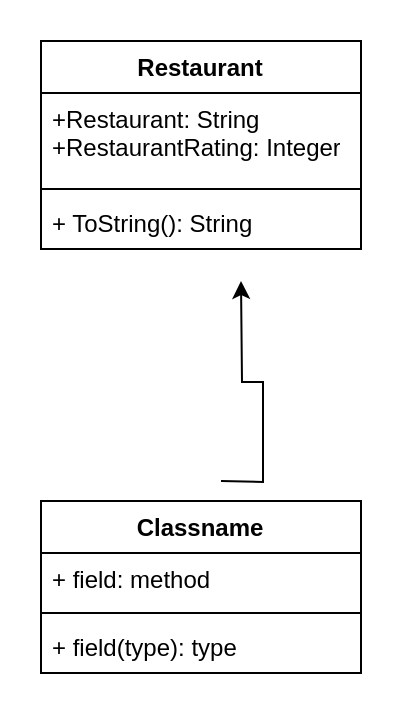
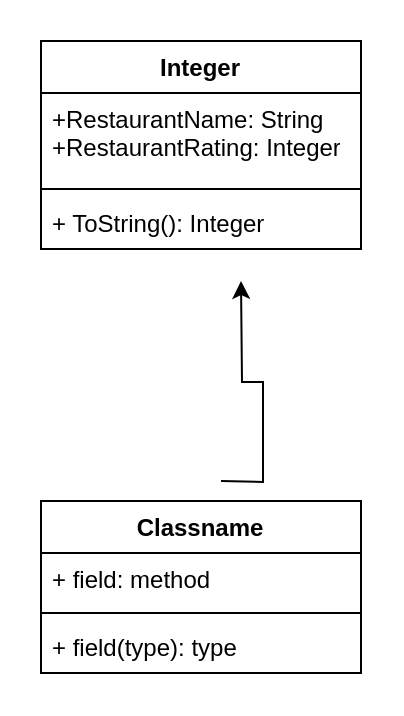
- <mxCell id="3" value="Restaurant" style="swimlane;fontStyle=1;align=center;verticalAlign=top;childLayout=stackLayout;horizontal=1;startSize=26;horizontalStack=0;resizeParent=1;resizeParentMax=0;resizeLast=0;collapsible=1;marginBottom=0;whiteSpace=wrap;html=1;" vertex="1" parent="1"><mxGeometry x="20" y="20" width="160" height="104" as="geometry" /></mxCell>
+ <mxCell id="3" value="Integer" style="swimlane;fontStyle=1;align=center;verticalAlign=top;childLayout=stackLayout;horizontal=1;startSize=26;horizontalStack=0;resizeParent=1;resizeParentMax=0;resizeLast=0;collapsible=1;marginBottom=0;whiteSpace=wrap;html=1;" vertex="1" parent="1"><mxGeometry x="20" y="20" width="160" height="104" as="geometry" /></mxCell>
- <mxCell id="4" value="+Restaurant: String&lt;br&gt;+RestaurantRating: Integer" style="text;strokeColor=none;fillColor=none;align=left;verticalAlign=top;spacingLeft=4;spacingRight=4;overflow=hidden;rotatable=0;points=[[0,0.5],[1,0.5]];portConstraint=eastwest;whiteSpace=wrap;html=1;" vertex="1" parent="3"><mxGeometry y="26" width="160" height="44" as="geometry" /></mxCell>
+ <mxCell id="4" value="+RestaurantName: String&lt;br&gt;+RestaurantRating: Integer" style="text;strokeColor=none;fillColor=none;align=left;verticalAlign=top;spacingLeft=4;spacingRight=4;overflow=hidden;rotatable=0;points=[[0,0.5],[1,0.5]];portConstraint=eastwest;whiteSpace=wrap;html=1;" vertex="1" parent="3"><mxGeometry y="26" width="160" height="44" as="geometry" /></mxCell>
- <mxCell id="6" value="+ ToString(): String" style="text;strokeColor=none;fillColor=none;align=left;verticalAlign=top;spacingLeft=4;spacingRight=4;overflow=hidden;rotatable=0;points=[[0,0.5],[1,0.5]];portConstraint=eastwest;whiteSpace=wrap;html=1;" vertex="1" parent="3"><mxGeometry y="78" width="160" height="26" as="geometry" /></mxCell>
+ <mxCell id="6" value="+ ToString(): Integer" style="text;strokeColor=none;fillColor=none;align=left;verticalAlign=top;spacingLeft=4;spacingRight=4;overflow=hidden;rotatable=0;points=[[0,0.5],[1,0.5]];portConstraint=eastwest;whiteSpace=wrap;html=1;" vertex="1" parent="3"><mxGeometry y="78" width="160" height="26" as="geometry" /></mxCell>
